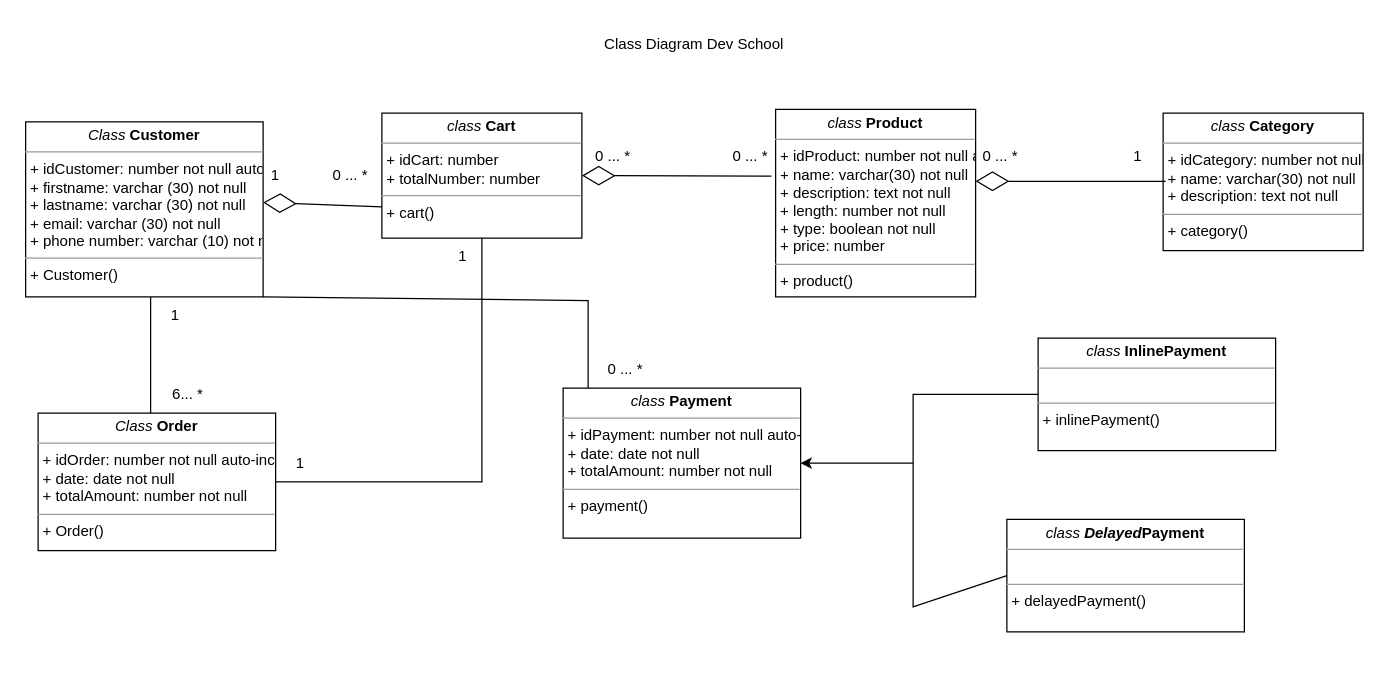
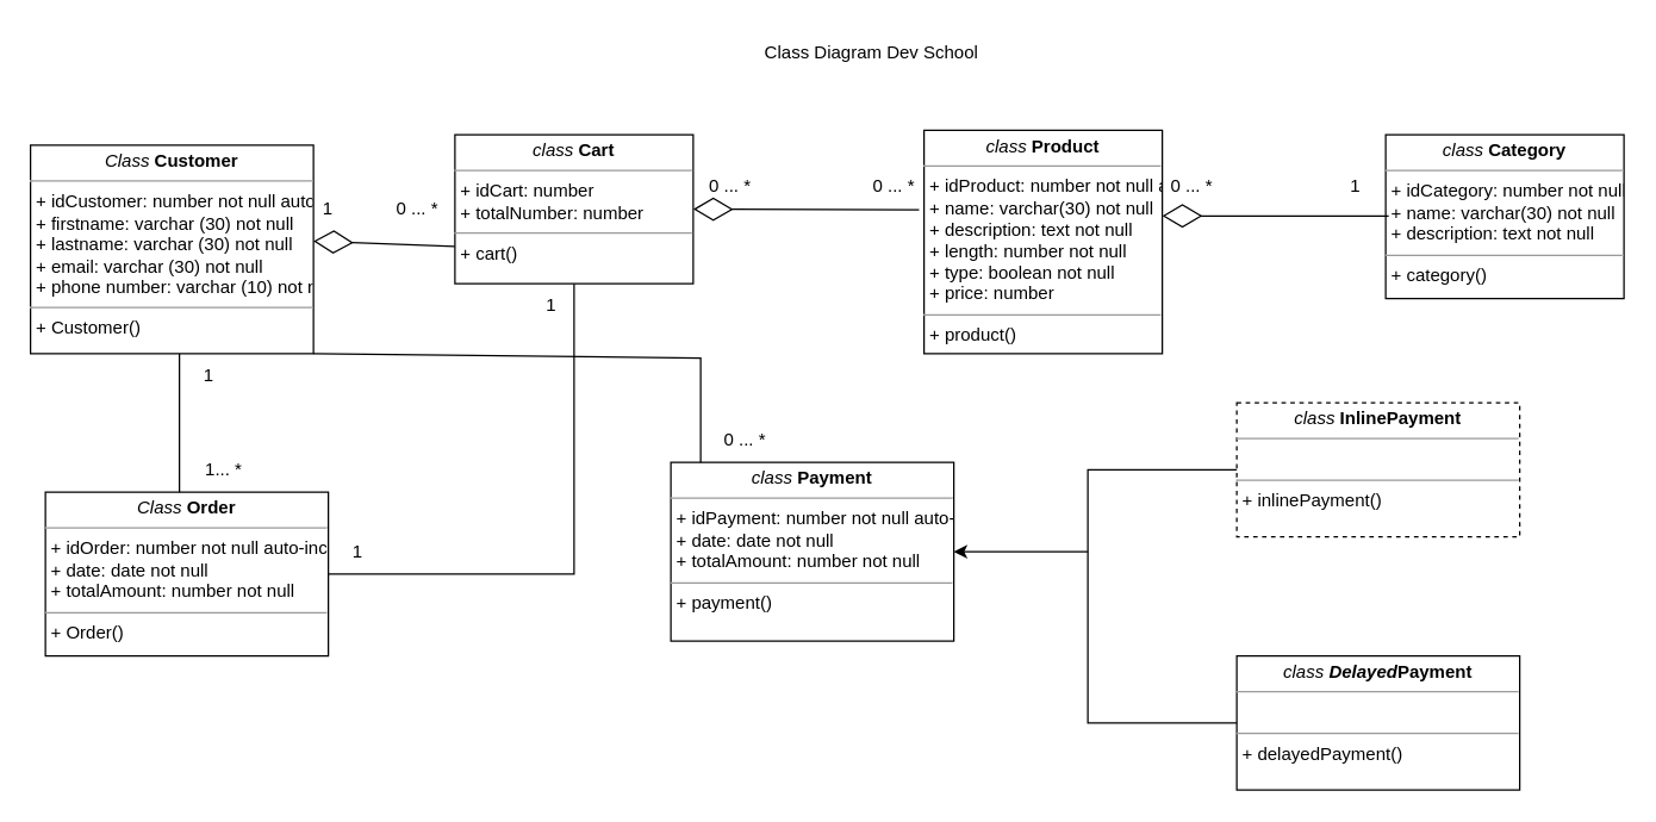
- <mxCell id="10" value="Class Diagram Dev School" style="text;html=1;align=center;verticalAlign=middle;whiteSpace=wrap;rounded=0;" vertex="1" parent="1"><mxGeometry x="465" y="20" width="180" height="30" as="geometry" /></mxCell>
+ <mxCell id="10" value="Class Diagram Dev School" style="text;html=1;align=center;verticalAlign=middle;whiteSpace=wrap;rounded=0;" vertex="1" parent="1"><mxGeometry x="495" y="20" width="180" height="30" as="geometry" /></mxCell>
- <mxCell id="22" value="6... *" style="text;html=1;align=center;verticalAlign=middle;whiteSpace=wrap;rounded=0;" vertex="1" parent="1"><mxGeometry x="120" y="300" width="60" height="30" as="geometry" /></mxCell>
+ <mxCell id="22" value="1... *" style="text;html=1;align=center;verticalAlign=middle;whiteSpace=wrap;rounded=0;" vertex="1" parent="1"><mxGeometry x="120" y="300" width="60" height="30" as="geometry" /></mxCell>
- <mxCell id="6" value="&lt;p style=&quot;margin:0px;margin-top:4px;text-align:center;&quot;&gt;&lt;i&gt;class&amp;nbsp;&lt;/i&gt;&lt;b&gt;InlinePayment&lt;/b&gt;&lt;/p&gt;&lt;hr size=&quot;1&quot;&gt;&lt;p style=&quot;margin:0px;margin-left:4px;&quot;&gt;&lt;br&gt;&lt;/p&gt;&lt;hr size=&quot;1&quot;&gt;&lt;p style=&quot;margin:0px;margin-left:4px;&quot;&gt;+ inlinePayment()&lt;br&gt;&lt;/p&gt;" style="verticalAlign=top;align=left;overflow=fill;fontSize=12;fontFamily=Helvetica;html=1;rounded=0;shadow=0;comic=0;labelBackgroundColor=none;strokeWidth=1" parent="1" vertex="1"><mxGeometry x="830" y="270" width="190" height="90" as="geometry" /></mxCell>
+ <mxCell id="6" value="&lt;p style=&quot;margin:0px;margin-top:4px;text-align:center;&quot;&gt;&lt;i&gt;class&amp;nbsp;&lt;/i&gt;&lt;b&gt;InlinePayment&lt;/b&gt;&lt;/p&gt;&lt;hr size=&quot;1&quot;&gt;&lt;p style=&quot;margin:0px;margin-left:4px;&quot;&gt;&lt;br&gt;&lt;/p&gt;&lt;hr size=&quot;1&quot;&gt;&lt;p style=&quot;margin:0px;margin-left:4px;&quot;&gt;+ inlinePayment()&lt;br&gt;&lt;/p&gt;" style="verticalAlign=top;align=left;overflow=fill;fontSize=12;fontFamily=Helvetica;html=1;rounded=0;shadow=0;comic=0;labelBackgroundColor=none;strokeWidth=1;dashed=1;" parent="1" vertex="1"><mxGeometry x="830" y="270" width="190" height="90" as="geometry" /></mxCell>
- <mxCell id="2" value="&lt;p style=&quot;margin: 4px 0px 0px; text-align: center;&quot;&gt;&lt;i&gt;class &lt;b&gt;Delayed&lt;/b&gt;&lt;/i&gt;&lt;b&gt;Payment&lt;/b&gt;&lt;/p&gt;&lt;hr size=&quot;1&quot;&gt;&lt;p style=&quot;margin: 0px 0px 0px 4px;&quot;&gt;&lt;br&gt;&lt;/p&gt;&lt;hr size=&quot;1&quot;&gt;&lt;p style=&quot;margin: 0px 0px 0px 4px;&quot;&gt;+ delayed&lt;span style=&quot;background-color: initial;&quot;&gt;Payment()&lt;/span&gt;&lt;/p&gt;" style="verticalAlign=top;align=left;overflow=fill;fontSize=12;fontFamily=Helvetica;html=1;rounded=0;shadow=0;comic=0;labelBackgroundColor=none;strokeWidth=1" parent="1" vertex="1"><mxGeometry x="805" y="415" width="190" height="90" as="geometry" /></mxCell>
+ <mxCell id="2" value="&lt;p style=&quot;margin: 4px 0px 0px; text-align: center;&quot;&gt;&lt;i&gt;class &lt;b&gt;Delayed&lt;/b&gt;&lt;/i&gt;&lt;b&gt;Payment&lt;/b&gt;&lt;/p&gt;&lt;hr size=&quot;1&quot;&gt;&lt;p style=&quot;margin: 0px 0px 0px 4px;&quot;&gt;&lt;br&gt;&lt;/p&gt;&lt;hr size=&quot;1&quot;&gt;&lt;p style=&quot;margin: 0px 0px 0px 4px;&quot;&gt;+ delayed&lt;span style=&quot;background-color: initial;&quot;&gt;Payment()&lt;/span&gt;&lt;/p&gt;" style="verticalAlign=top;align=left;overflow=fill;fontSize=12;fontFamily=Helvetica;html=1;rounded=0;shadow=0;comic=0;labelBackgroundColor=none;strokeWidth=1" parent="1" vertex="1"><mxGeometry x="830" y="440" width="190" height="90" as="geometry" /></mxCell>
